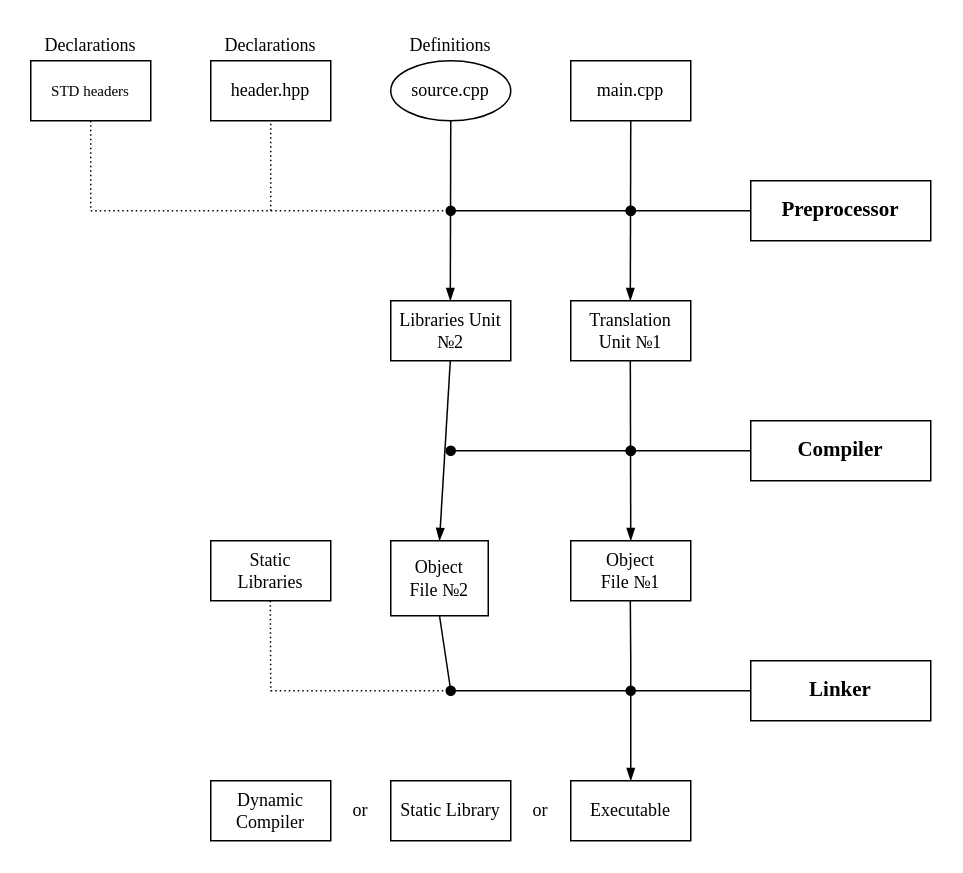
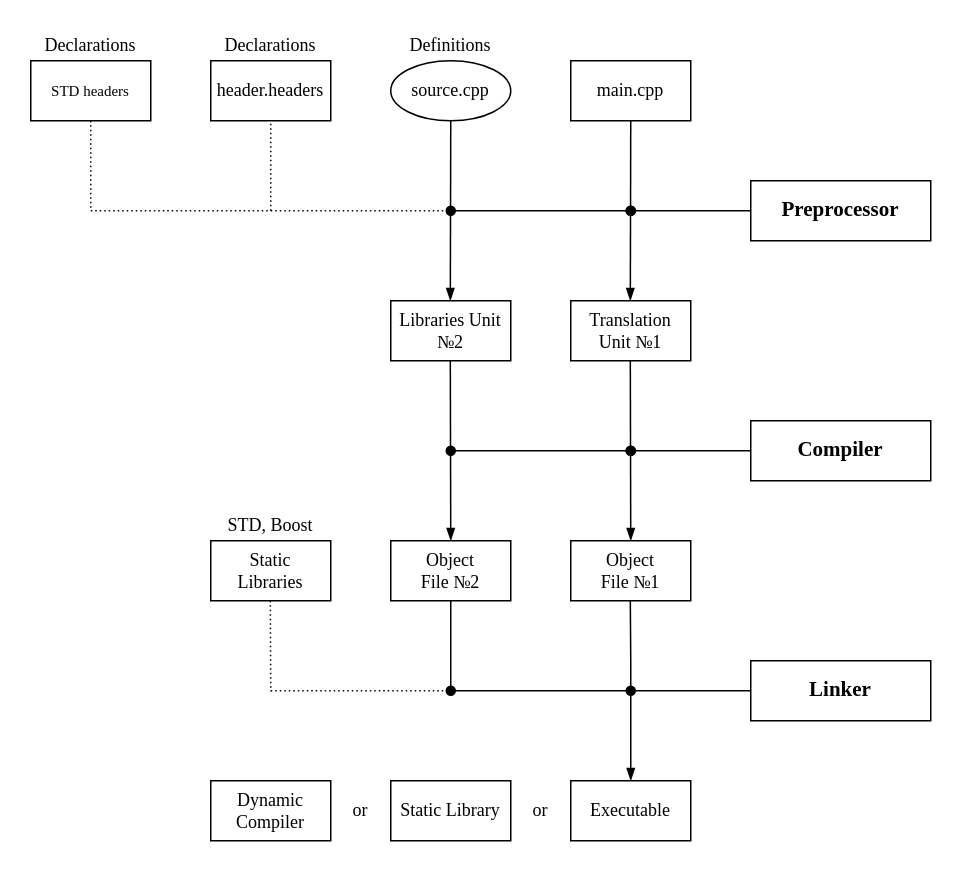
- <mxCell id="6" value="&lt;font face=&quot;Verdana&quot;&gt;header.hpp&lt;/font&gt;" style="rounded=0;whiteSpace=wrap;html=1;" parent="1" vertex="1"><mxGeometry x="140" y="40" width="80" height="40" as="geometry" /></mxCell>
+ <mxCell id="6" value="&lt;font face=&quot;Verdana&quot;&gt;header.headers&lt;/font&gt;" style="rounded=0;whiteSpace=wrap;html=1;" parent="1" vertex="1"><mxGeometry x="140" y="40" width="80" height="40" as="geometry" /></mxCell>
+ <mxCell id="28" value="&lt;font face=&quot;Verdana&quot;&gt;STD, Boost&lt;/font&gt;" style="text;html=1;strokeColor=none;fillColor=none;align=center;verticalAlign=middle;whiteSpace=wrap;rounded=0;" parent="1" vertex="1"><mxGeometry x="140" y="340" width="80" height="20" as="geometry" /></mxCell>
- <mxCell id="16" value="&lt;font style=&quot;font-size: 12px;&quot; face=&quot;Verdana&quot;&gt;Object &lt;br&gt;File №2&lt;/font&gt;" style="rounded=0;whiteSpace=wrap;html=1;" parent="1" vertex="1"><mxGeometry x="260" y="360" width="65" height="50" as="geometry" /></mxCell>
+ <mxCell id="16" value="&lt;font style=&quot;font-size: 12px;&quot; face=&quot;Verdana&quot;&gt;Object &lt;br&gt;File №2&lt;/font&gt;" style="rounded=0;whiteSpace=wrap;html=1;" parent="1" vertex="1"><mxGeometry x="260" y="360" width="80" height="40" as="geometry" /></mxCell>
